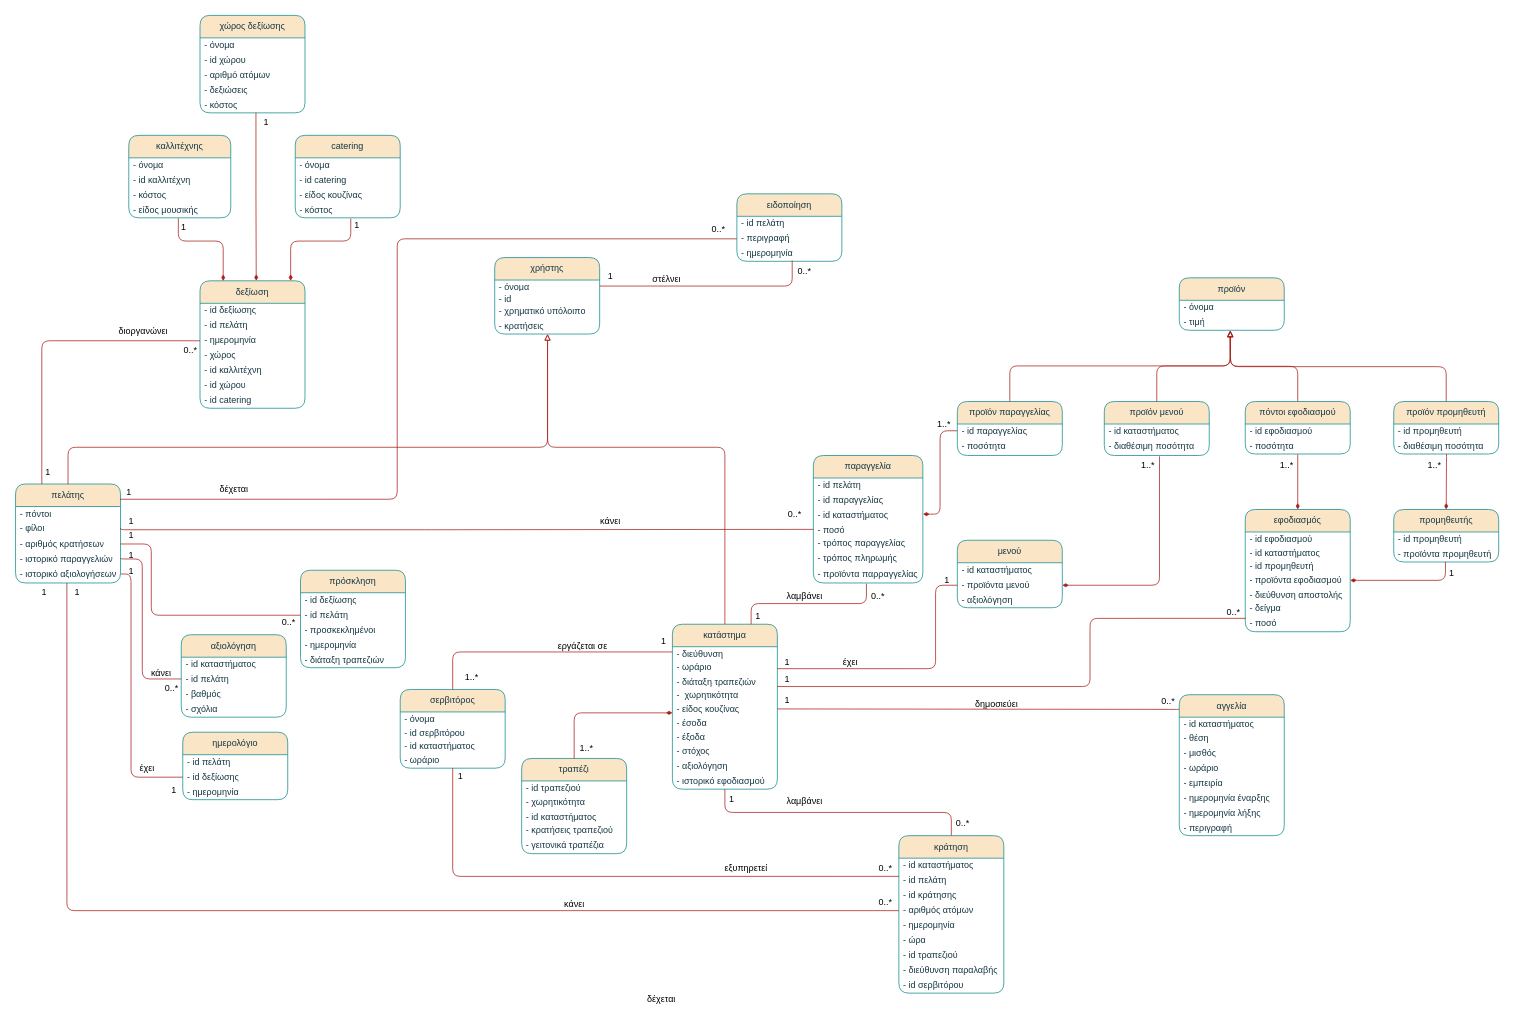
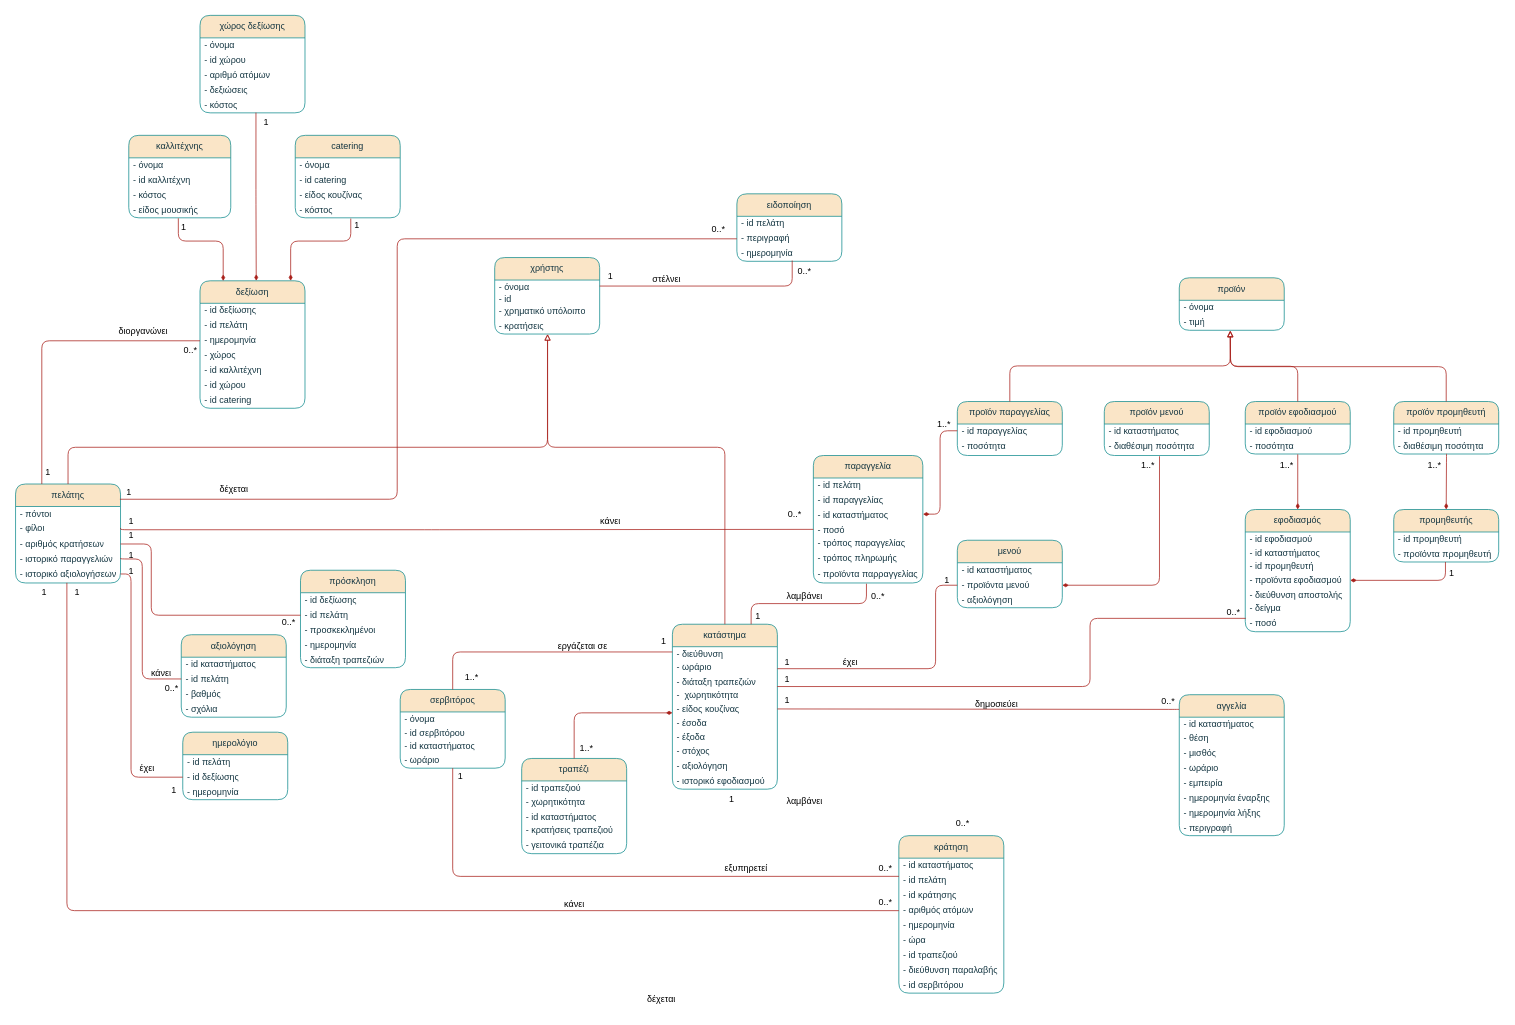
- <mxCell id="138" style="edgeStyle=orthogonalEdgeStyle;rounded=1;orthogonalLoop=1;jettySize=auto;html=1;exitX=0.5;exitY=0;exitDx=0;exitDy=0;fontColor=default;startFill=1;endFill=0;endArrow=block;labelBackgroundColor=none;strokeColor=#A8201A;entryX=0.485;entryY=1.017;entryDx=0;entryDy=0;entryPerimeter=0;" parent="1" source="44" target="35" edge="1"><mxGeometry relative="1" as="geometry"><mxPoint x="1830" y="405" as="sourcePoint" /><mxPoint x="1446" y="354" as="targetPoint" /></mxGeometry></mxCell>
- <mxCell id="74" value="πόντοι εφοδιασμού" style="swimlane;fontStyle=0;childLayout=stackLayout;horizontal=1;startSize=30;horizontalStack=0;resizeParent=1;resizeParentMax=0;resizeLast=0;collapsible=1;marginBottom=0;whiteSpace=wrap;html=1;rounded=1;glass=0;labelBackgroundColor=none;fillColor=#FAE5C7;strokeColor=#0F8B8D;fontColor=#143642;" parent="1" vertex="1"><mxGeometry x="1660" y="535" width="140" height="70" as="geometry" /></mxCell>
+ <mxCell id="74" value="προϊόν εφοδιασμού" style="swimlane;fontStyle=0;childLayout=stackLayout;horizontal=1;startSize=30;horizontalStack=0;resizeParent=1;resizeParentMax=0;resizeLast=0;collapsible=1;marginBottom=0;whiteSpace=wrap;html=1;rounded=1;glass=0;labelBackgroundColor=none;fillColor=#FAE5C7;strokeColor=#0F8B8D;fontColor=#143642;" parent="1" vertex="1"><mxGeometry x="1660" y="535" width="140" height="70" as="geometry" /></mxCell>
- <mxCell id="148" style="edgeStyle=orthogonalEdgeStyle;rounded=1;orthogonalLoop=1;jettySize=auto;html=1;exitX=0.5;exitY=0;exitDx=0;exitDy=0;entryX=0.5;entryY=1;entryDx=0;entryDy=0;fontColor=default;startFill=1;endFill=0;endArrow=none;labelBackgroundColor=none;strokeColor=#A8201A;" parent="1" source="50" target="2" edge="1"><mxGeometry relative="1" as="geometry"><mxPoint x="826" y="1112.02" as="sourcePoint" /><mxPoint x="979.81" y="1057.995" as="targetPoint" /></mxGeometry></mxCell>
